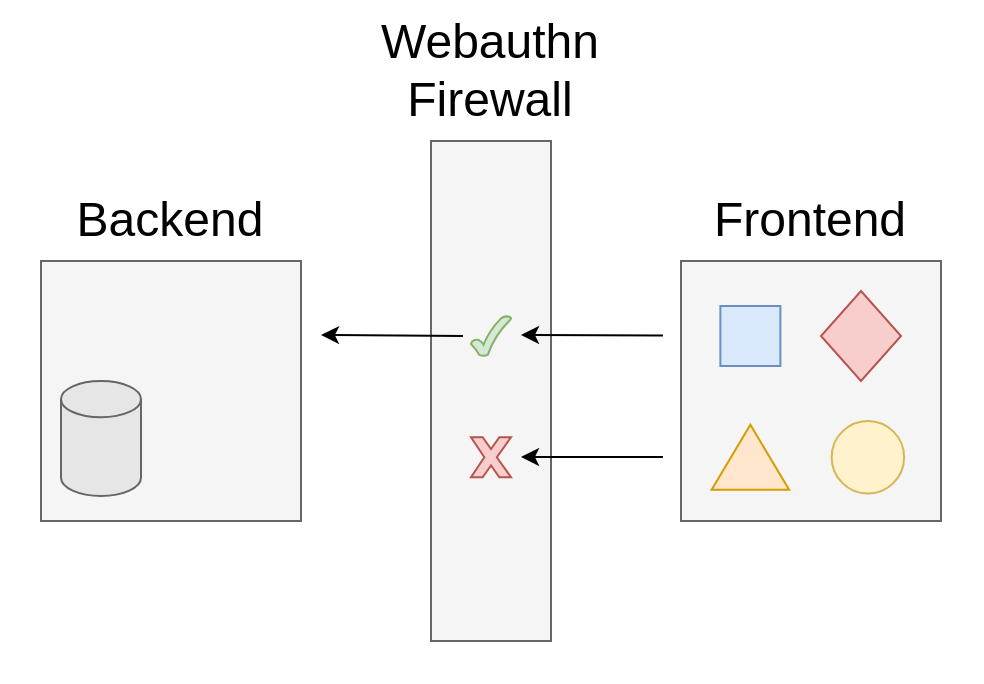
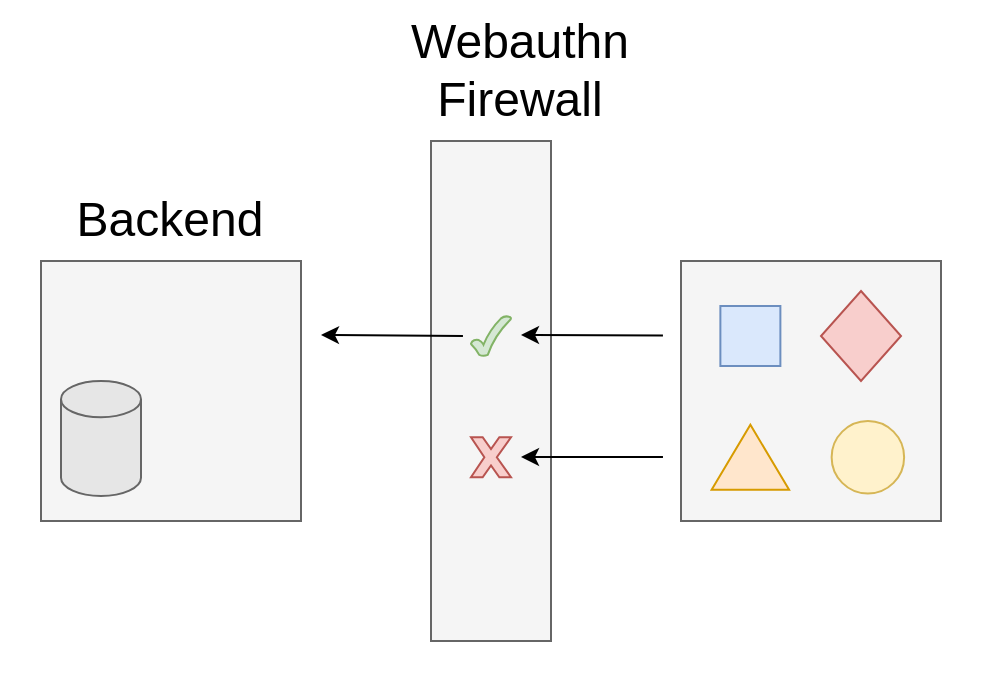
- <mxCell id="9" value="&lt;font style=&quot;font-size: 24px&quot;&gt;Webauthn&lt;br&gt;Firewall&lt;/font&gt;" style="text;html=1;strokeColor=none;fillColor=none;align=center;verticalAlign=middle;whiteSpace=wrap;rounded=0;" vertex="1" parent="1"><mxGeometry x="180" y="20" width="130" height="30" as="geometry" /></mxCell>
+ <mxCell id="9" value="&lt;font style=&quot;font-size: 24px&quot;&gt;Webauthn&lt;br&gt;Firewall&lt;/font&gt;" style="text;html=1;strokeColor=none;fillColor=none;align=center;verticalAlign=middle;whiteSpace=wrap;rounded=0;" vertex="1" parent="1"><mxGeometry x="195" y="20" width="130" height="30" as="geometry" /></mxCell>
- <mxCell id="3" value="&lt;font style=&quot;font-size: 24px&quot;&gt;Frontend&lt;/font&gt;" style="text;html=1;strokeColor=none;fillColor=none;align=center;verticalAlign=middle;whiteSpace=wrap;rounded=0;" vertex="1" parent="1"><mxGeometry x="340" y="100" width="130" height="20" as="geometry" /></mxCell>
